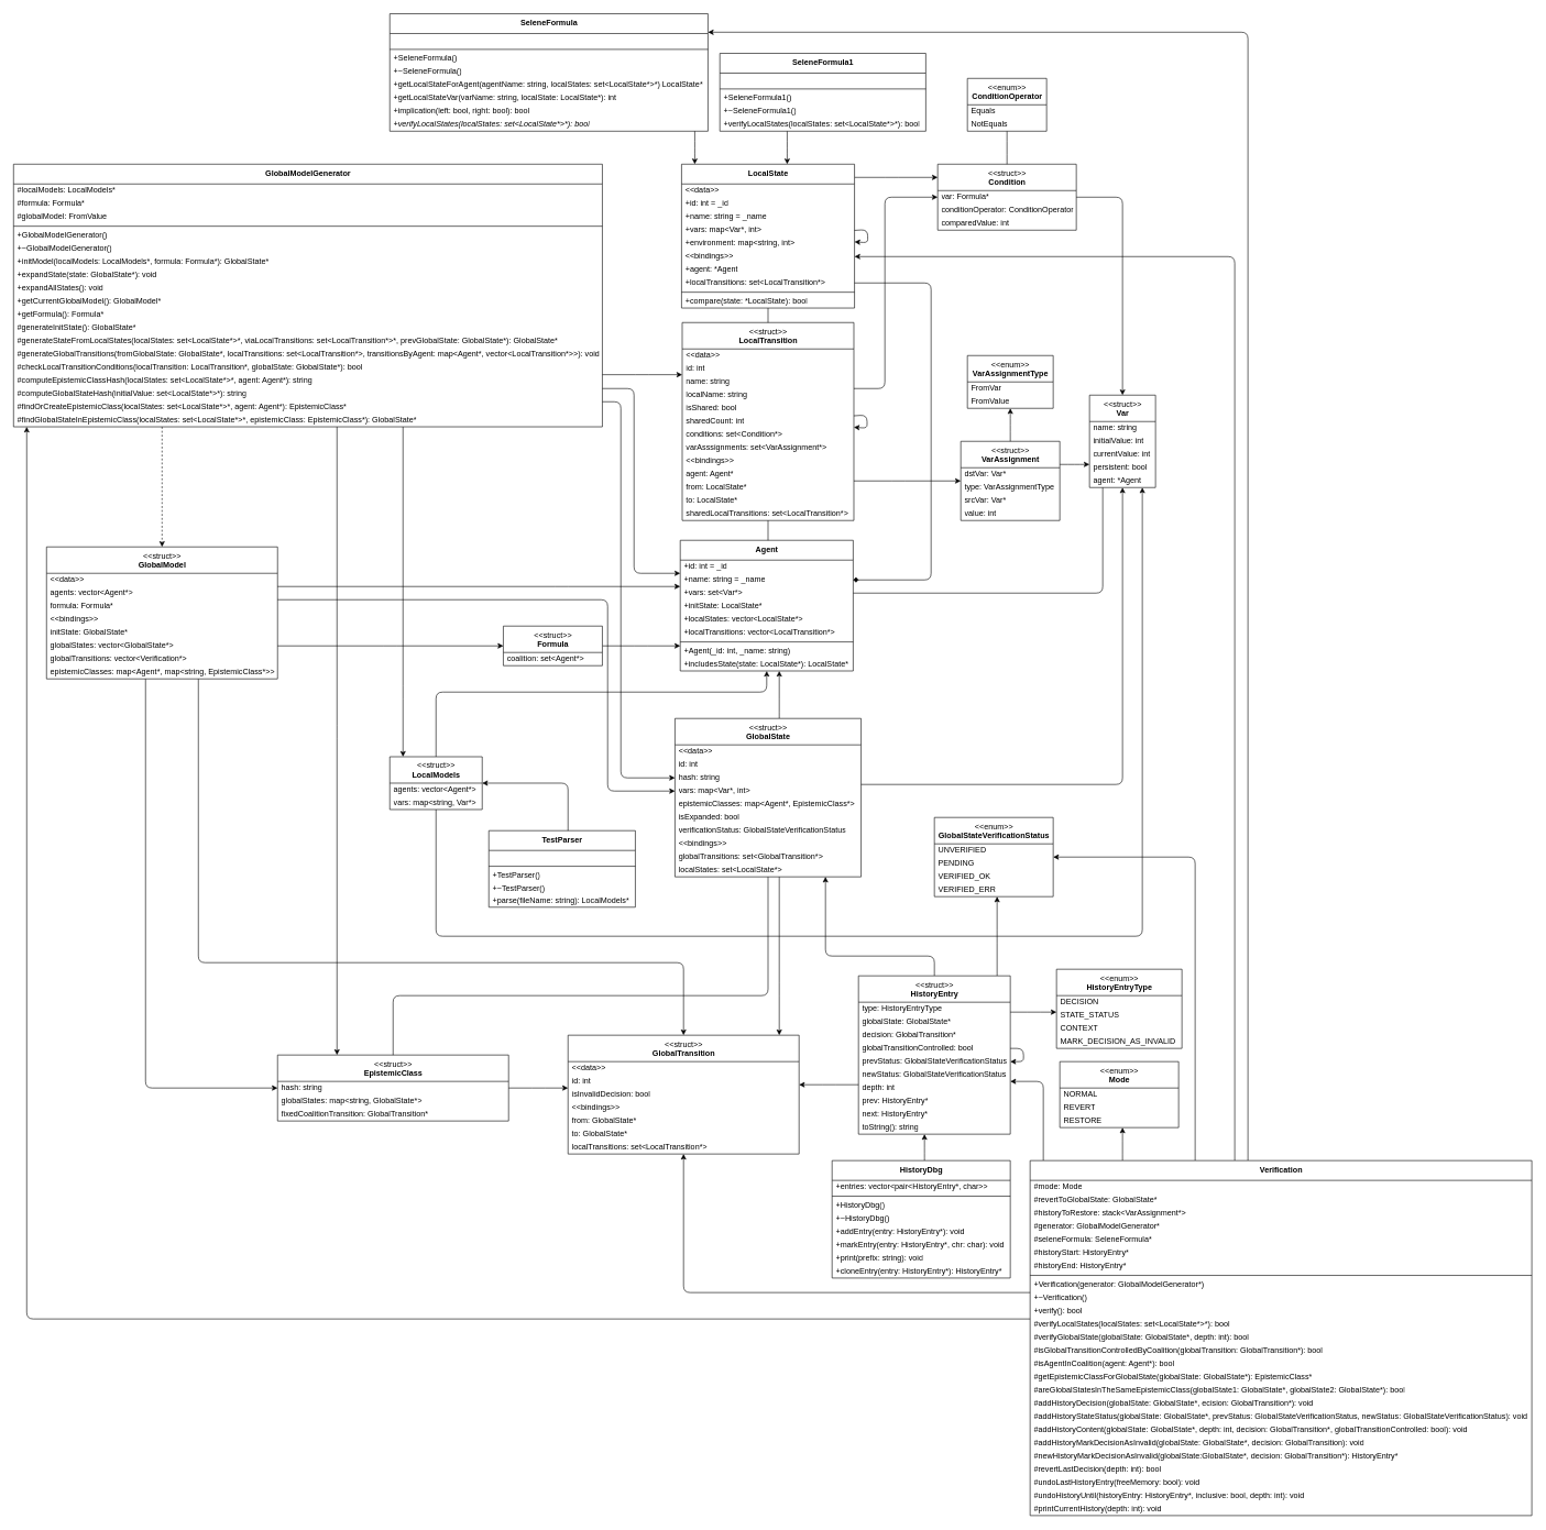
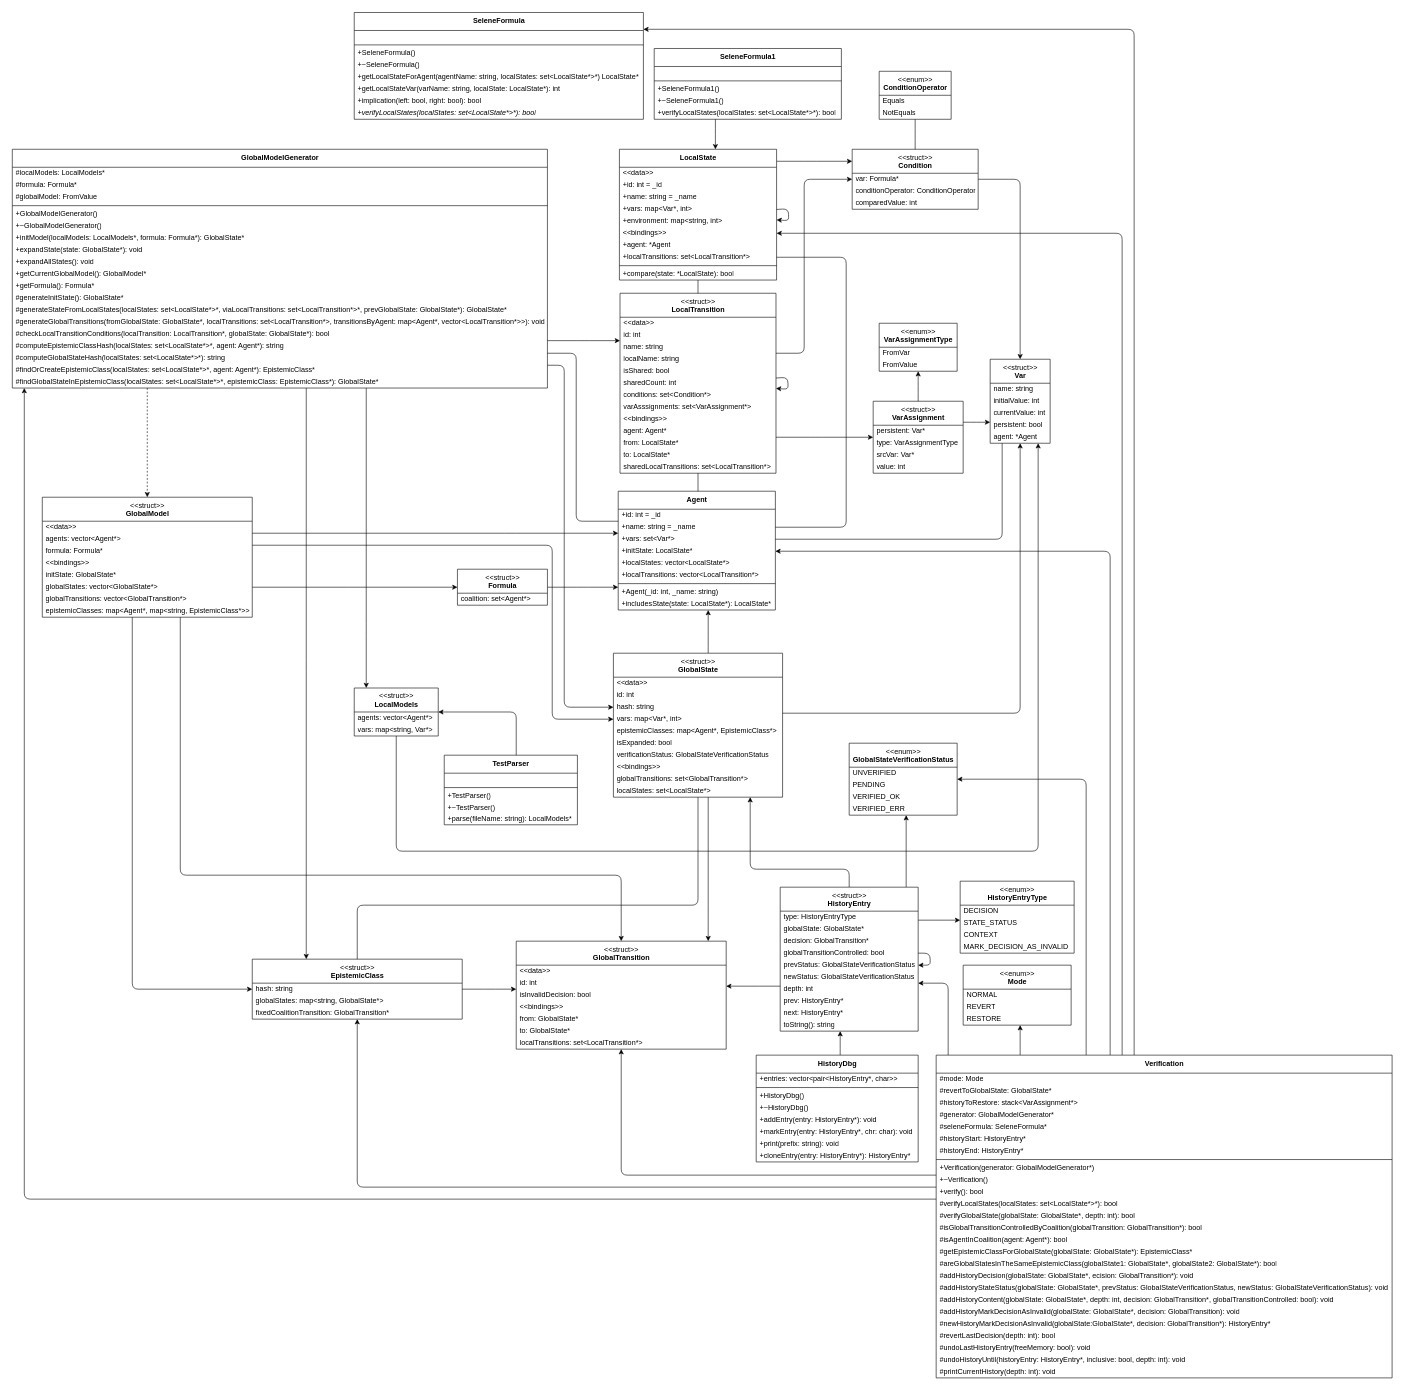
- <mxCell id="158" style="edgeStyle=elbowEdgeStyle;html=1;" edge="1" parent="1" source="23" target="55"><mxGeometry relative="1" as="geometry"><mxPoint x="1110" y="918" as="targetPoint" /></mxGeometry></mxCell>
- <mxCell id="20" value="#computeGlobalStateHash(initialValue: set&amp;lt;LocalState*&amp;gt;*): string" style="text;html=1;strokeColor=none;fillColor=none;align=left;verticalAlign=middle;spacingLeft=4;spacingRight=4;overflow=hidden;rotatable=0;points=[[0,0.5],[1,0.5]];portConstraint=eastwest;" vertex="1" parent="3"><mxGeometry y="338" width="892" height="20" as="geometry" /></mxCell>
+ <mxCell id="20" value="#computeGlobalStateHash(localStates: set&amp;lt;LocalState*&amp;gt;*): string" style="text;html=1;strokeColor=none;fillColor=none;align=left;verticalAlign=middle;spacingLeft=4;spacingRight=4;overflow=hidden;rotatable=0;points=[[0,0.5],[1,0.5]];portConstraint=eastwest;" vertex="1" parent="3"><mxGeometry y="338" width="892" height="20" as="geometry" /></mxCell>
- <mxCell id="67" value="dstVar: Var*" style="text;html=1;strokeColor=none;fillColor=none;align=left;verticalAlign=middle;spacingLeft=4;spacingRight=4;overflow=hidden;rotatable=0;points=[[0,0.5],[1,0.5]];portConstraint=eastwest;" vertex="1" parent="66"><mxGeometry y="40" width="150" height="20" as="geometry" /></mxCell>
+ <mxCell id="67" value="persistent: Var*" style="text;html=1;strokeColor=none;fillColor=none;align=left;verticalAlign=middle;spacingLeft=4;spacingRight=4;overflow=hidden;rotatable=0;points=[[0,0.5],[1,0.5]];portConstraint=eastwest;" vertex="1" parent="66"><mxGeometry y="40" width="150" height="20" as="geometry" /></mxCell>
- <mxCell id="2" style="edgeStyle=orthogonalEdgeStyle;html=1;" edge="1" parent="1" source="3" target="44"><mxGeometry relative="1" as="geometry"><Array as="points"><mxPoint x="960" y="588" /><mxPoint x="960" y="868" /></Array></mxGeometry></mxCell>
+ <mxCell id="2" style="edgeStyle=orthogonalEdgeStyle;html=1;endArrow=none;" edge="1" parent="1" source="3" target="44"><mxGeometry relative="1" as="geometry"><Array as="points"><mxPoint x="960" y="588" /><mxPoint x="960" y="868" /></Array></mxGeometry></mxCell>
- <mxCell id="170" value="" style="endArrow=diamond;html=1;edgeStyle=orthogonalEdgeStyle;" edge="1" parent="1" source="55" target="44"><mxGeometry width="50" height="50" relative="1" as="geometry"><mxPoint x="1530" y="638" as="sourcePoint" /><mxPoint x="1580" y="588" as="targetPoint" /><Array as="points"><mxPoint x="1410" y="428" /><mxPoint x="1410" y="878" /></Array></mxGeometry></mxCell>
+ <mxCell id="170" value="" style="endArrow=none;html=1;edgeStyle=orthogonalEdgeStyle;" edge="1" parent="1" source="55" target="44"><mxGeometry width="50" height="50" relative="1" as="geometry"><mxPoint x="1530" y="638" as="sourcePoint" /><mxPoint x="1580" y="588" as="targetPoint" /><Array as="points"><mxPoint x="1410" y="428" /><mxPoint x="1410" y="878" /></Array></mxGeometry></mxCell>
+ <mxCell id="215" style="edgeStyle=orthogonalEdgeStyle;html=1;" edge="1" parent="1" source="218" target="44"><mxGeometry relative="1" as="geometry"><Array as="points"><mxPoint x="1850" y="918" /></Array></mxGeometry></mxCell>
- <mxCell id="101" value="globalTransitions: vector&amp;lt;Verification*&amp;gt;" style="text;html=1;strokeColor=none;fillColor=none;align=left;verticalAlign=middle;spacingLeft=4;spacingRight=4;overflow=hidden;rotatable=0;points=[[0,0.5],[1,0.5]];portConstraint=eastwest;" vertex="1" parent="94"><mxGeometry y="160" width="350" height="20" as="geometry" /></mxCell>
+ <mxCell id="101" value="globalTransitions: vector&amp;lt;GlobalTransition*&amp;gt;" style="text;html=1;strokeColor=none;fillColor=none;align=left;verticalAlign=middle;spacingLeft=4;spacingRight=4;overflow=hidden;rotatable=0;points=[[0,0.5],[1,0.5]];portConstraint=eastwest;" vertex="1" parent="94"><mxGeometry y="160" width="350" height="20" as="geometry" /></mxCell>
- <mxCell id="88" style="edgeStyle=elbowEdgeStyle;html=1;elbow=vertical;" edge="1" parent="1" source="89" target="44"><mxGeometry relative="1" as="geometry"><Array as="points"><mxPoint x="1020" y="1048" /></Array></mxGeometry></mxCell>
+ <mxCell id="246" style="edgeStyle=orthogonalEdgeStyle;html=1;" edge="1" parent="1" source="218" target="125"><mxGeometry relative="1" as="geometry"><Array as="points"><mxPoint x="595" y="1978" /></Array></mxGeometry></mxCell>
